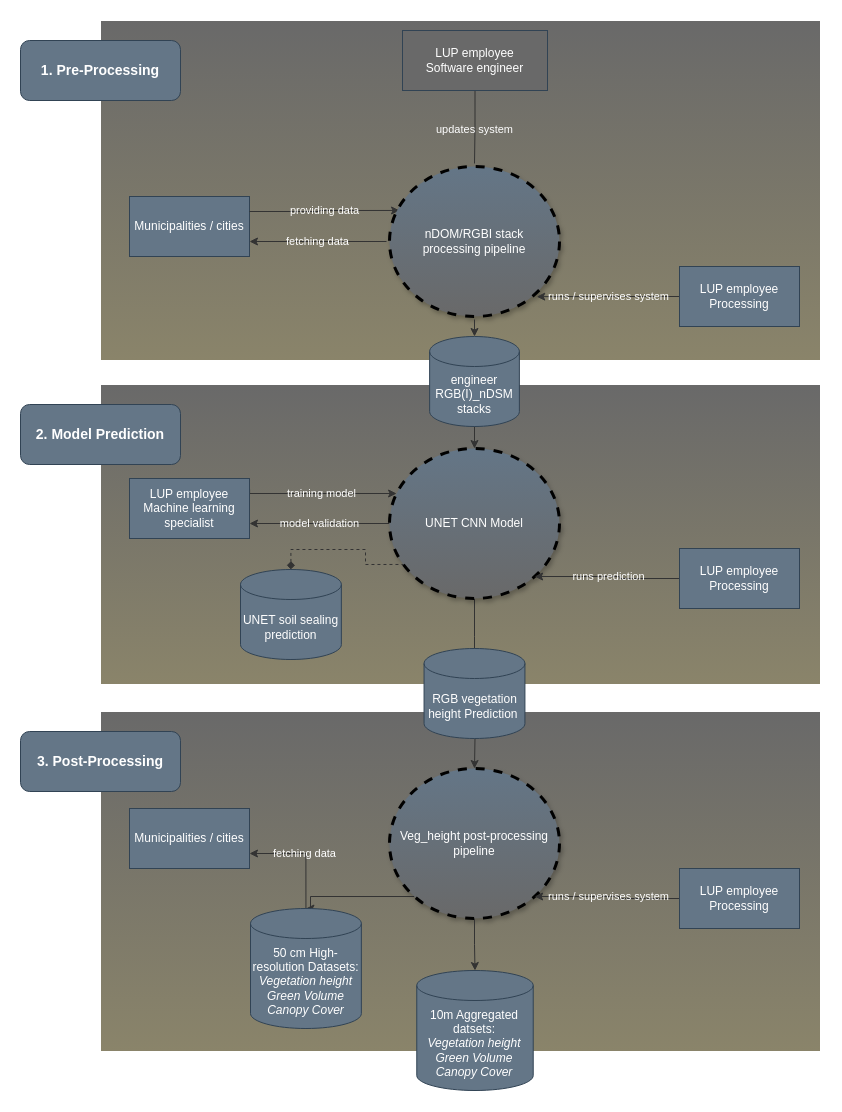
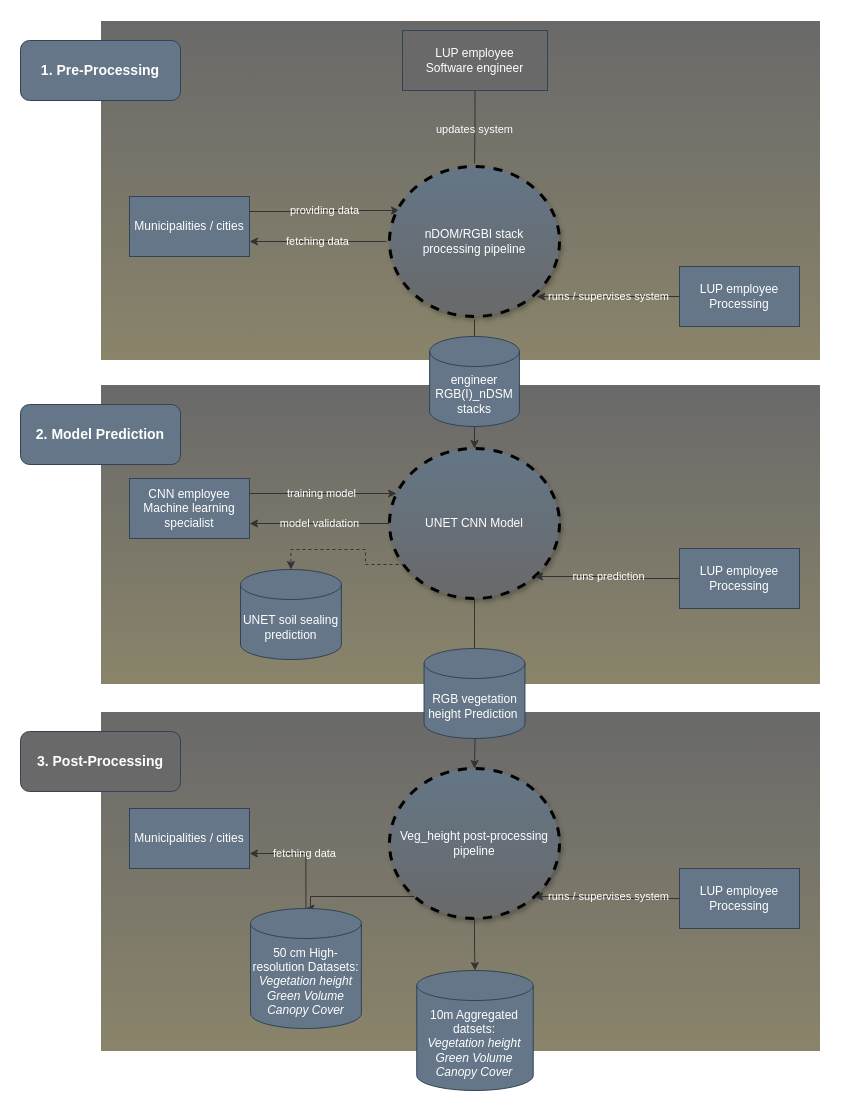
- <mxCell id="23" value="" style="edgeStyle=orthogonalEdgeStyle;rounded=0;orthogonalLoop=1;jettySize=auto;html=1;exitX=0.5;exitY=1;exitDx=0;exitDy=0;entryX=0.5;entryY=0;entryDx=0;entryDy=0;fontSize=11;labelBackgroundColor=none;strokeColor=#333333;fontColor=#FFFFFF;" edge="1" parent="1" source="6" target="24"><mxGeometry x="-0.135" relative="1" as="geometry"><mxPoint x="474" y="316" as="sourcePoint" /><mxPoint x="474" y="464" as="targetPoint" /><mxPoint as="offset" /></mxGeometry></mxCell>
+ <mxCell id="23" value="" style="edgeStyle=orthogonalEdgeStyle;rounded=0;orthogonalLoop=1;jettySize=auto;html=1;exitX=0.5;exitY=1;exitDx=0;exitDy=0;entryX=0.5;entryY=0;entryDx=0;entryDy=0;fontSize=11;labelBackgroundColor=none;strokeColor=#333333;fontColor=#FFFFFF;endArrow=none;" edge="1" parent="1" source="6" target="24"><mxGeometry x="-0.135" relative="1" as="geometry"><mxPoint x="474" y="316" as="sourcePoint" /><mxPoint x="474" y="464" as="targetPoint" /><mxPoint as="offset" /></mxGeometry></mxCell>
- <mxCell id="14" value="LUP employee&lt;br&gt;Machine learning specialist" style="rounded=0;whiteSpace=wrap;html=1;fillColor=#647687;fontColor=#ffffff;strokeColor=#314354;" vertex="1" parent="1"><mxGeometry x="129" y="478" width="120" height="60" as="geometry" /></mxCell>
+ <mxCell id="14" value="CNN employee&lt;br&gt;Machine learning specialist" style="rounded=0;whiteSpace=wrap;html=1;fillColor=#647687;fontColor=#ffffff;strokeColor=#314354;" vertex="1" parent="1"><mxGeometry x="129" y="478" width="120" height="60" as="geometry" /></mxCell>
- <mxCell id="17" style="edgeStyle=orthogonalEdgeStyle;rounded=0;orthogonalLoop=1;jettySize=auto;html=1;exitX=0.088;exitY=0.773;exitDx=0;exitDy=0;entryX=0.5;entryY=0;entryDx=0;entryDy=0;entryPerimeter=0;dashed=1;exitPerimeter=0;labelBackgroundColor=none;strokeColor=#333333;fontColor=#FFFFFF;endArrow=diamond;" edge="1" parent="1" source="18" target="25"><mxGeometry relative="1" as="geometry" /></mxCell>
+ <mxCell id="17" style="edgeStyle=orthogonalEdgeStyle;rounded=0;orthogonalLoop=1;jettySize=auto;html=1;exitX=0.088;exitY=0.773;exitDx=0;exitDy=0;entryX=0.5;entryY=0;entryDx=0;entryDy=0;entryPerimeter=0;dashed=1;exitPerimeter=0;labelBackgroundColor=none;strokeColor=#333333;fontColor=#FFFFFF;" edge="1" parent="1" source="18" target="25"><mxGeometry relative="1" as="geometry" /></mxCell>
- <mxCell id="33" value="&lt;b&gt;&lt;font style=&quot;font-size: 14px;&quot;&gt;3. Post-Processing&lt;/font&gt;&lt;/b&gt;" style="rounded=1;whiteSpace=wrap;html=1;fillColor=#647687;fontColor=#ffffff;strokeColor=#314354;" vertex="1" parent="1"><mxGeometry x="20" y="731" width="160" height="60" as="geometry" /></mxCell>
+ <mxCell id="33" value="&lt;b&gt;&lt;font style=&quot;font-size: 14px;&quot;&gt;3. Post-Processing&lt;/font&gt;&lt;/b&gt;" style="rounded=1;whiteSpace=wrap;html=1;fillColor=#696969;fontColor=#ffffff;strokeColor=#314354;" vertex="1" parent="1"><mxGeometry x="20" y="731" width="160" height="60" as="geometry" /></mxCell>
